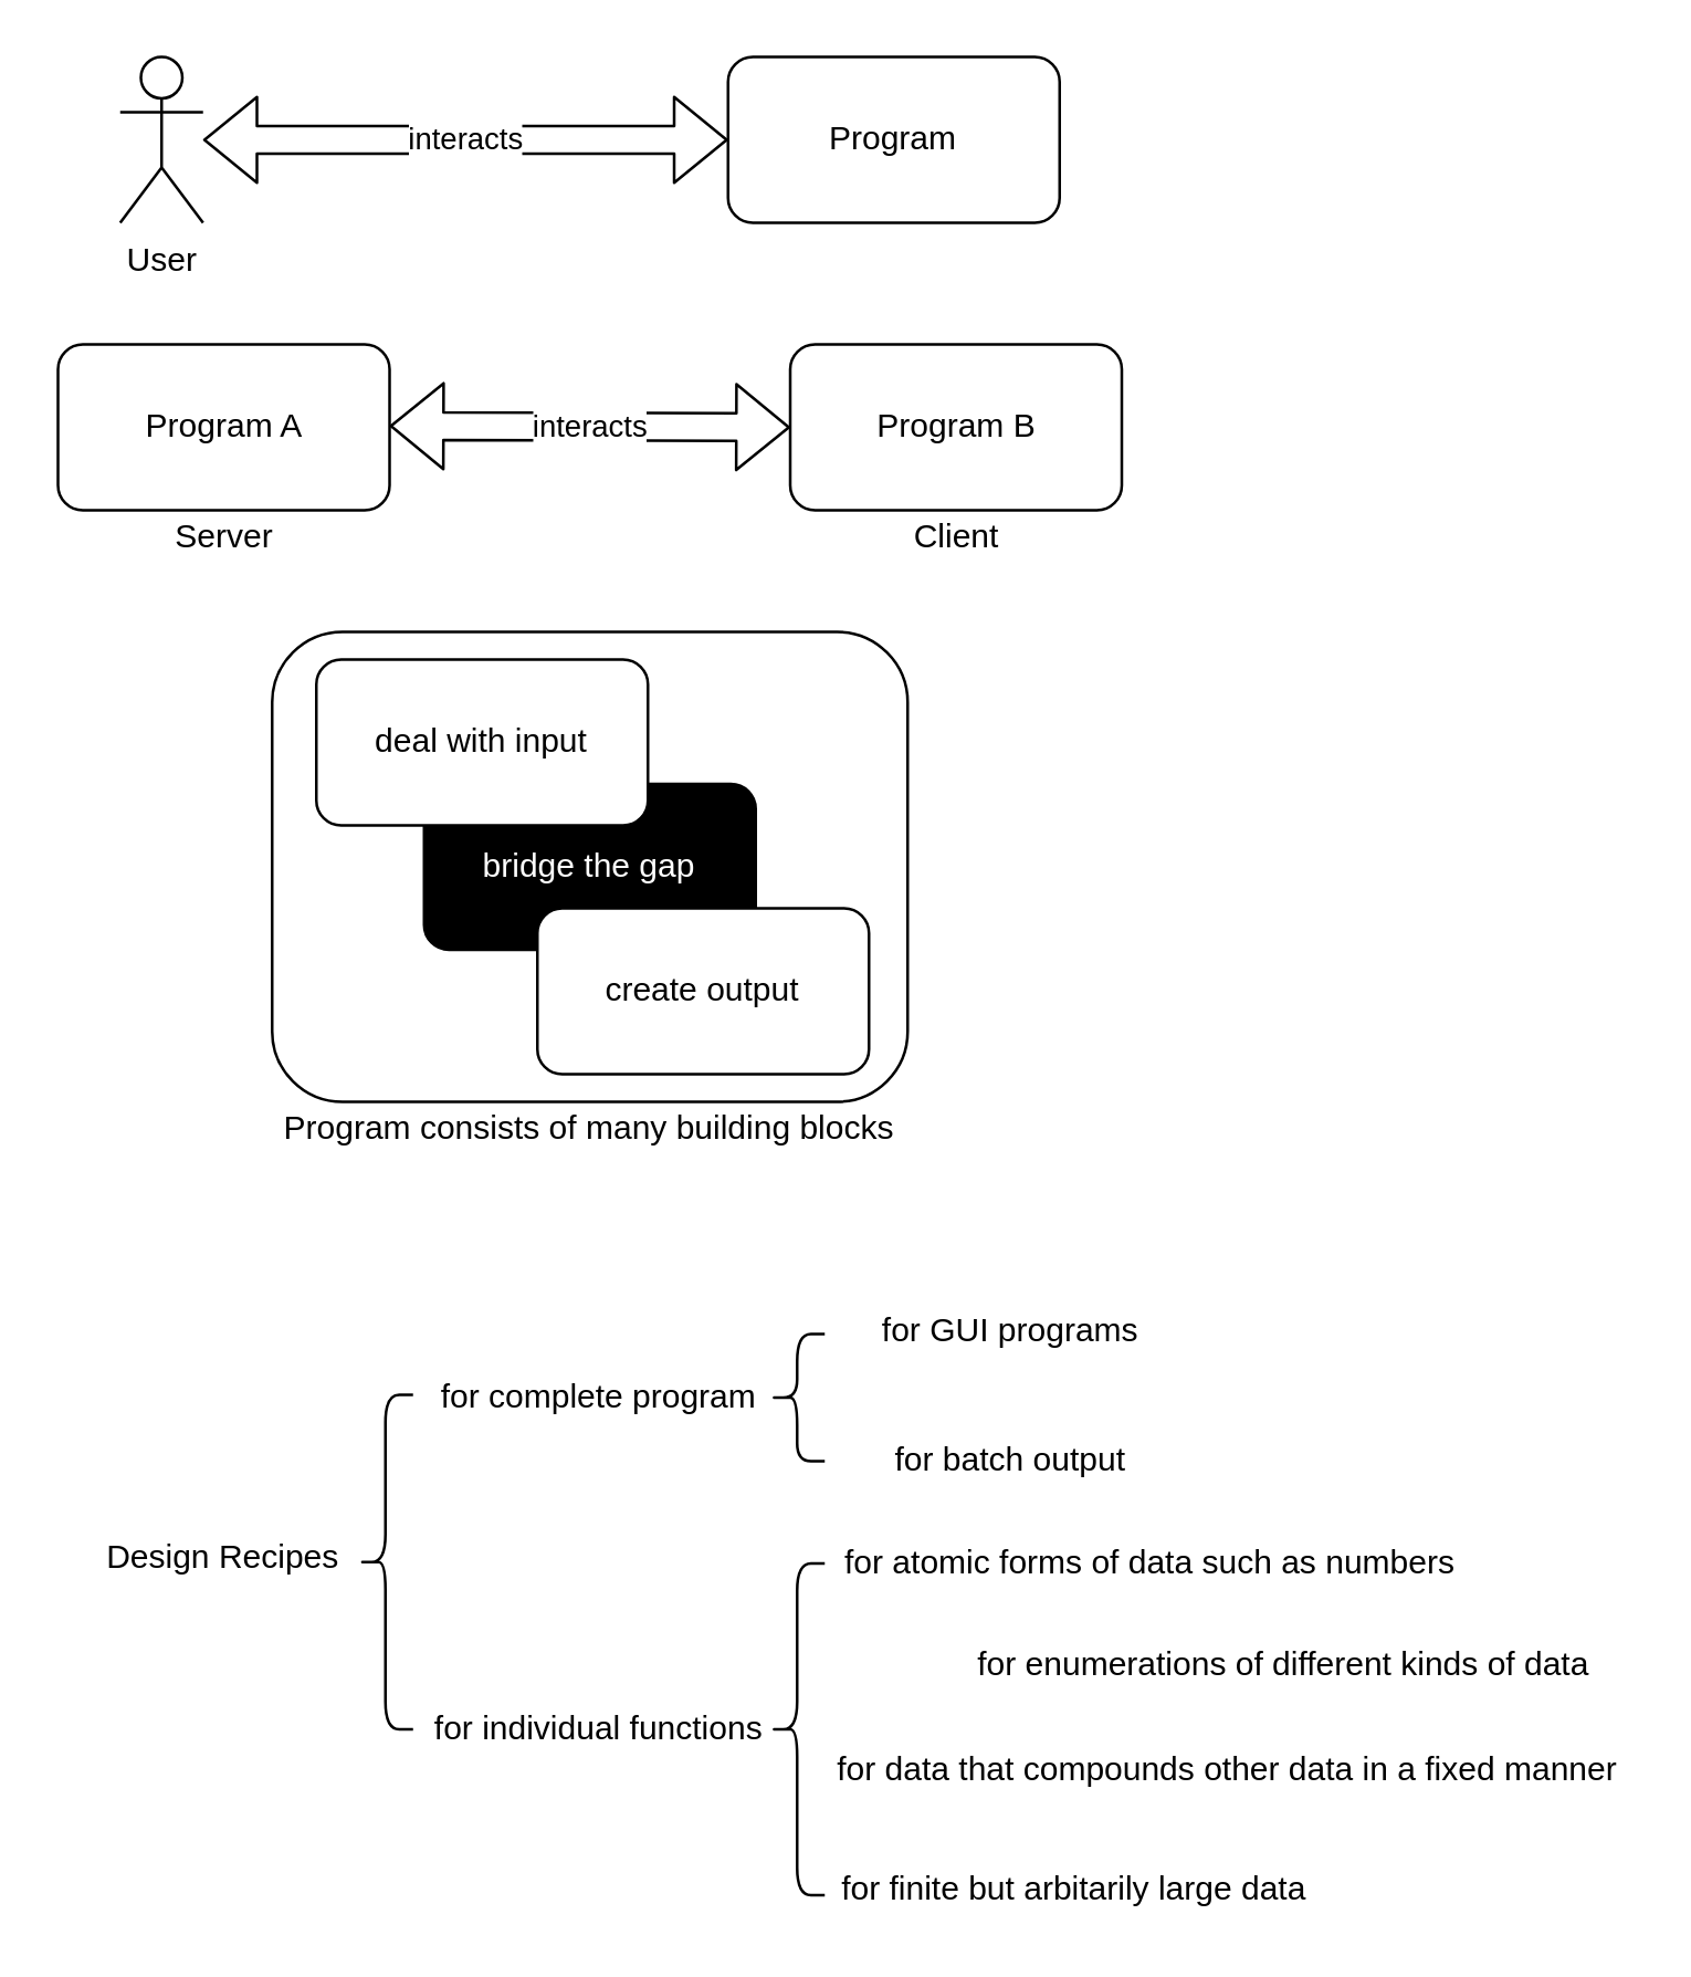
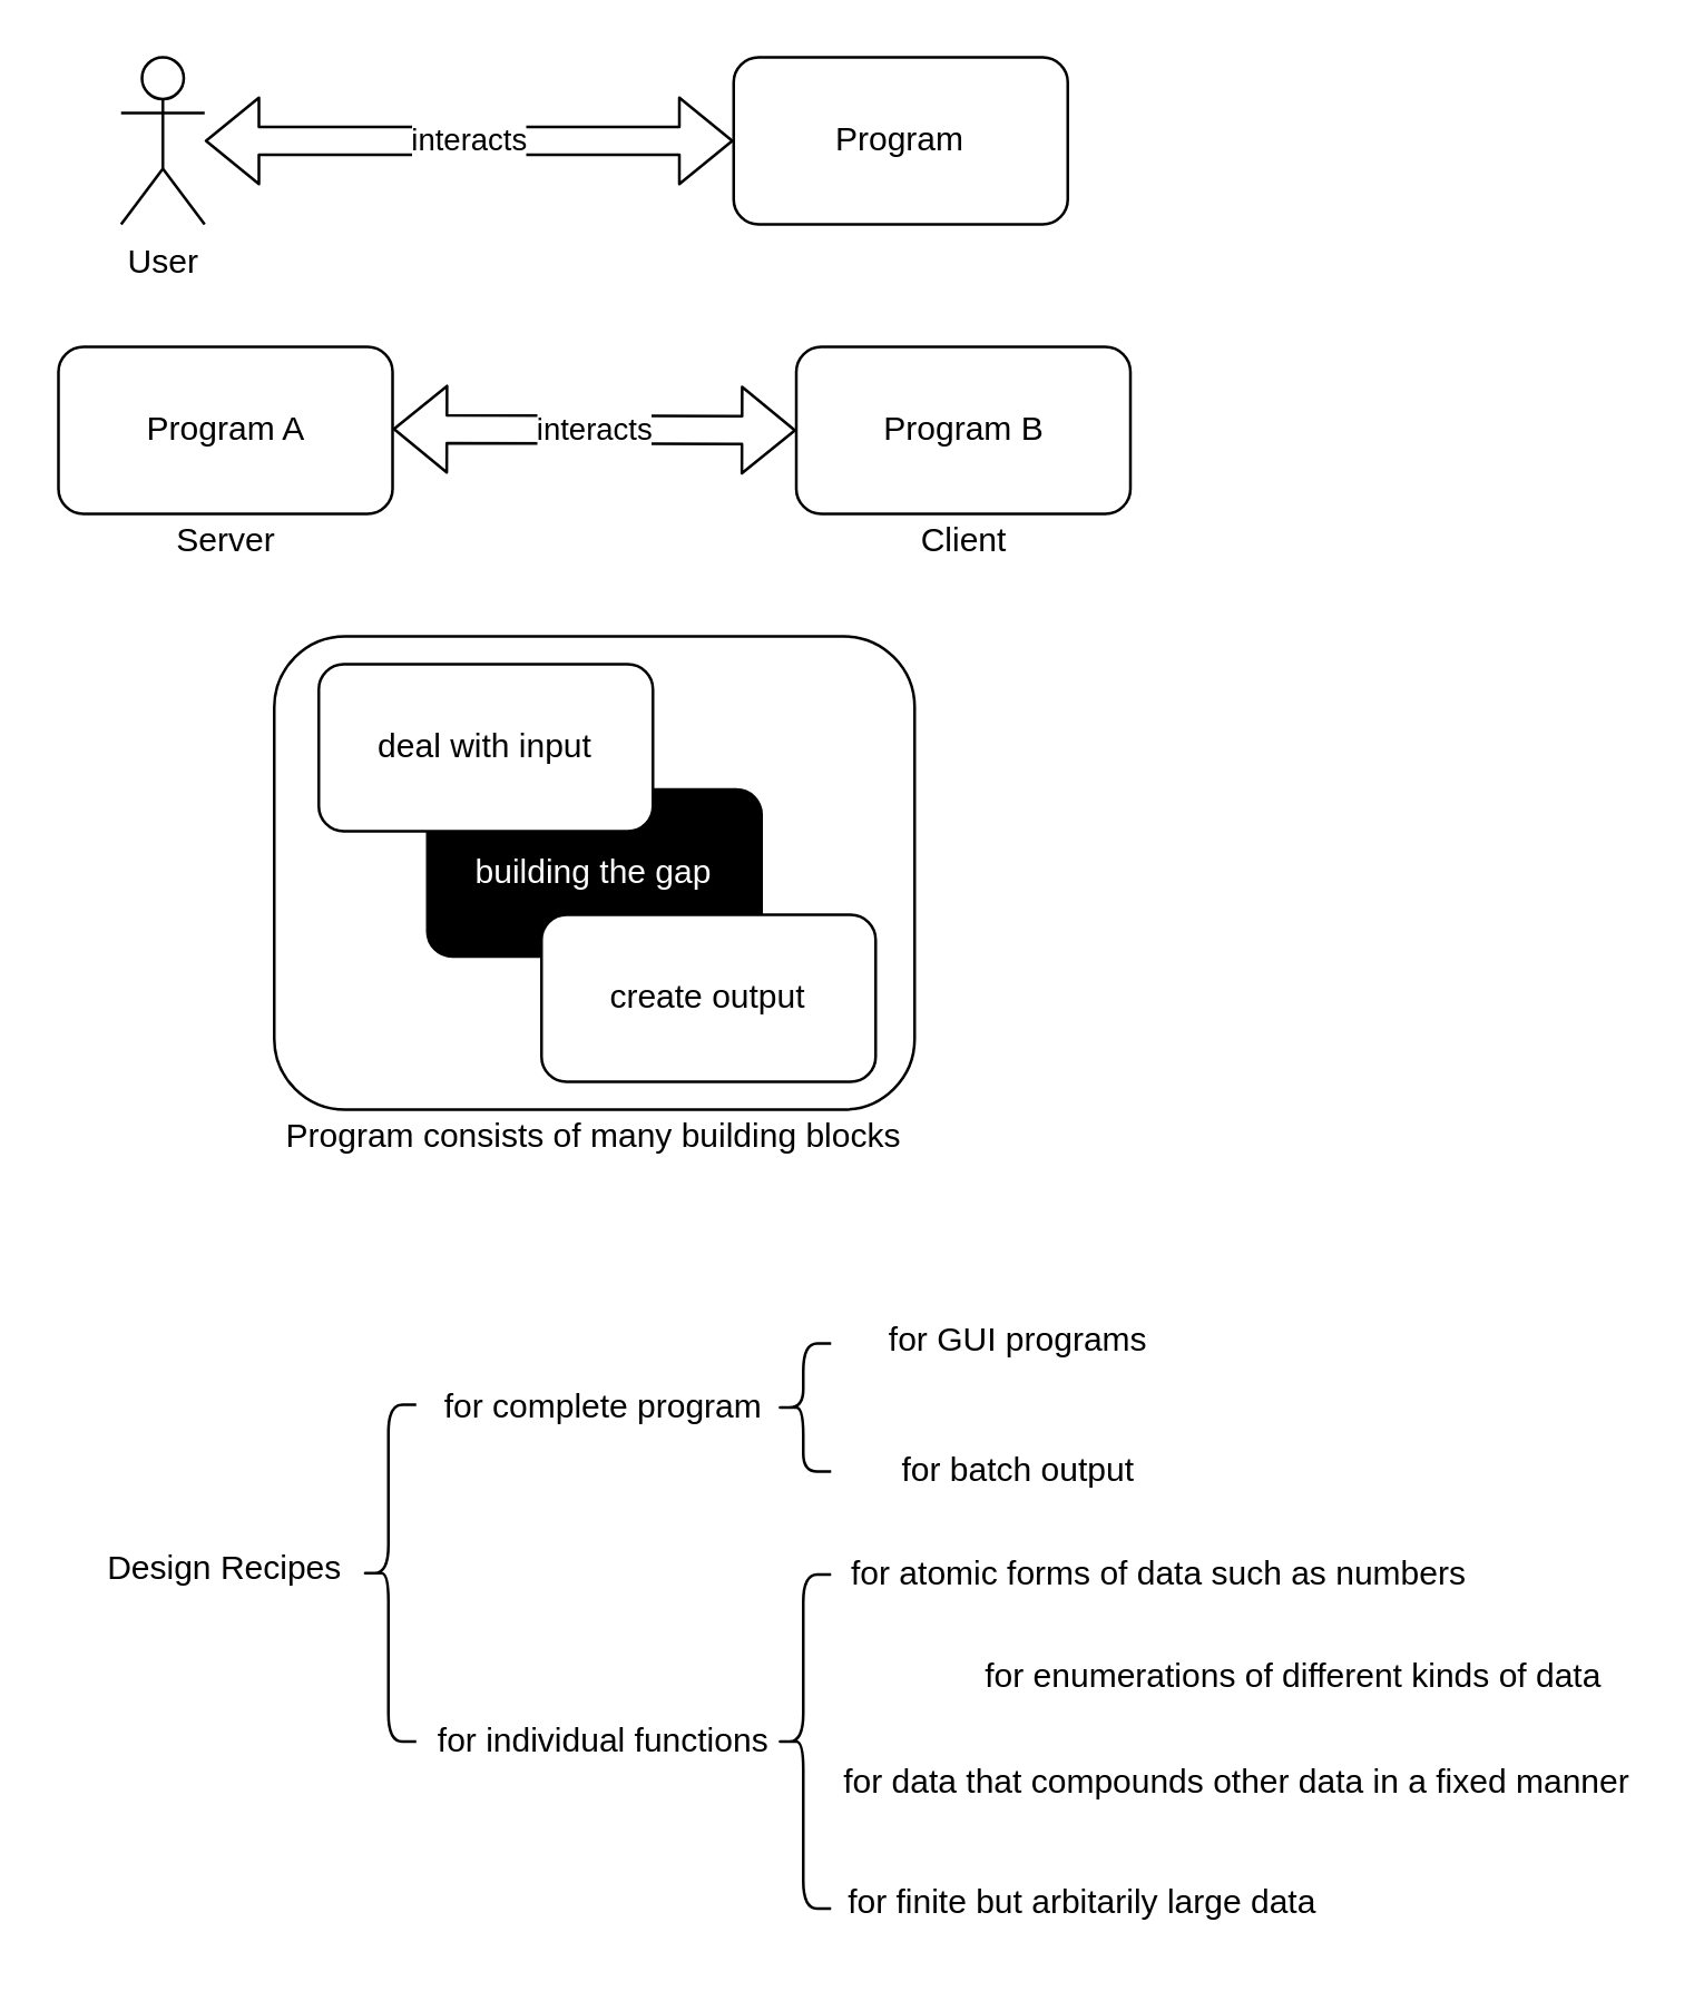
- <mxCell id="14" value="bridge the gap" style="rounded=1;whiteSpace=wrap;html=1;gradientColor=none;fillColor=#000000;fontColor=#FFFFFF;" parent="12" vertex="1"><mxGeometry x="55" y="55" width="120" height="60" as="geometry" /></mxCell>
+ <mxCell id="14" value="building the gap" style="rounded=1;whiteSpace=wrap;html=1;gradientColor=none;fillColor=#000000;fontColor=#FFFFFF;" parent="12" vertex="1"><mxGeometry x="55" y="55" width="120" height="60" as="geometry" /></mxCell>
